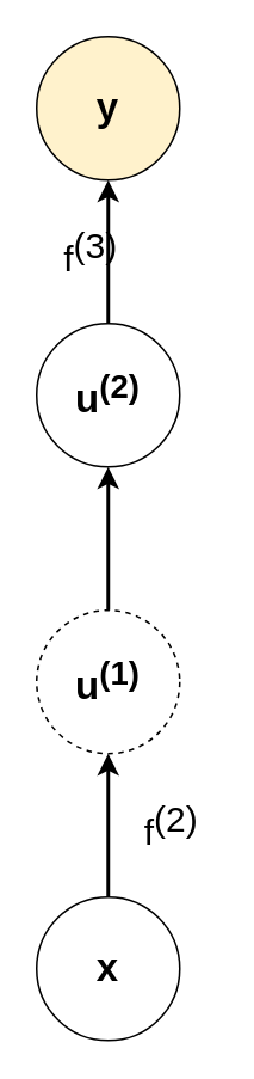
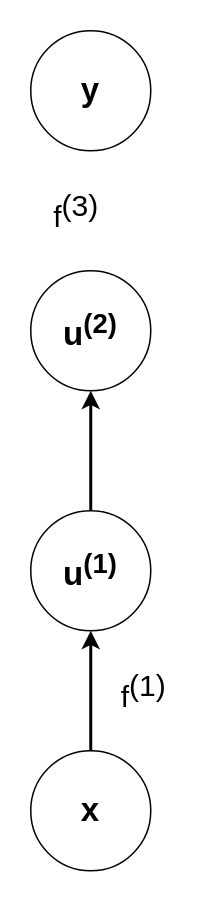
- <mxCell id="8" value="&lt;b&gt;&lt;font style=&quot;font-size: 22px&quot;&gt;y&lt;/font&gt;&lt;/b&gt;" style="ellipse;whiteSpace=wrap;html=1;aspect=fixed;fillColor=#fff2cc;" vertex="1" parent="1"><mxGeometry x="20" y="20" width="80" height="80" as="geometry" /></mxCell>
+ <mxCell id="8" value="&lt;b&gt;&lt;font style=&quot;font-size: 22px&quot;&gt;y&lt;/font&gt;&lt;/b&gt;" style="ellipse;whiteSpace=wrap;html=1;aspect=fixed;" vertex="1" parent="1"><mxGeometry x="20" y="20" width="80" height="80" as="geometry" /></mxCell>
- <mxCell id="6" style="edgeStyle=orthogonalEdgeStyle;rounded=0;orthogonalLoop=1;jettySize=auto;html=1;strokeWidth=2;" edge="1" parent="1" source="7" target="8"><mxGeometry relative="1" as="geometry" /></mxCell>
- <mxCell id="5" value="&lt;b style=&quot;font-size: 22px&quot;&gt;u&lt;sup&gt;(1)&lt;/sup&gt;&lt;/b&gt;" style="ellipse;whiteSpace=wrap;html=1;aspect=fixed;dashed=1;" vertex="1" parent="1"><mxGeometry x="20" y="340" width="80" height="80" as="geometry" /></mxCell>
+ <mxCell id="5" value="&lt;b style=&quot;font-size: 22px&quot;&gt;u&lt;sup&gt;(1)&lt;/sup&gt;&lt;/b&gt;" style="ellipse;whiteSpace=wrap;html=1;aspect=fixed;" vertex="1" parent="1"><mxGeometry x="20" y="340" width="80" height="80" as="geometry" /></mxCell>
- <mxCell id="9" value="f&lt;sup style=&quot;font-size: 20px;&quot;&gt;(2)&lt;/sup&gt;" style="text;html=1;align=center;verticalAlign=middle;resizable=0;points=[];autosize=1;fontSize=20;" vertex="1" parent="1"><mxGeometry x="70" y="440" width="50" height="40" as="geometry" /></mxCell>
+ <mxCell id="9" value="f&lt;sup style=&quot;font-size: 20px;&quot;&gt;(1)&lt;/sup&gt;" style="text;html=1;align=center;verticalAlign=middle;resizable=0;points=[];autosize=1;fontSize=20;" vertex="1" parent="1"><mxGeometry x="70" y="440" width="50" height="40" as="geometry" /></mxCell>
